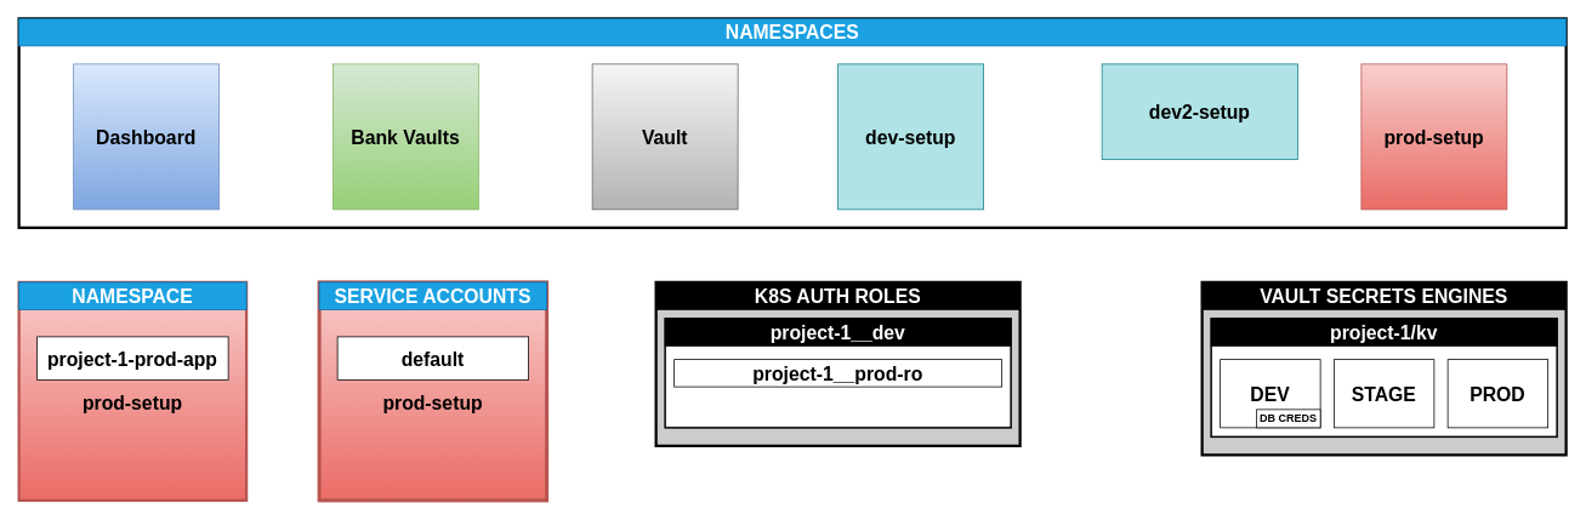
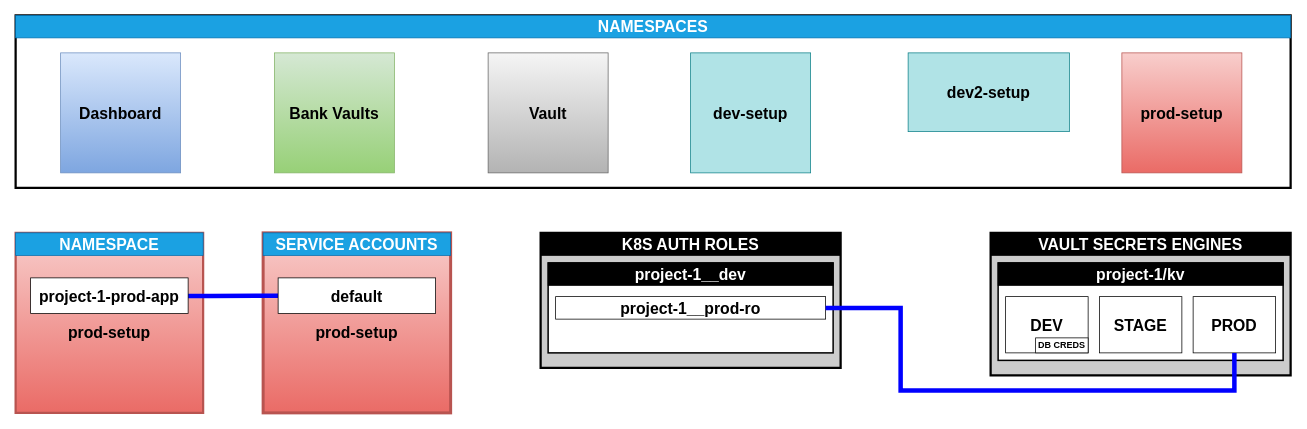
+ <mxCell id="19" style="edgeStyle=orthogonalEdgeStyle;rounded=0;orthogonalLoop=1;jettySize=auto;html=1;exitX=0.998;exitY=0.455;exitDx=0;exitDy=0;entryX=0;entryY=0.5;entryDx=0;entryDy=0;fontSize=21;fontColor=#FFFFFF;strokeWidth=6;exitPerimeter=0;endArrow=none;endFill=0;strokeColor=#0000FF;" parent="1" source="20" target="21" edge="1"><mxGeometry relative="1" as="geometry"><Array as="points"><mxPoint x="250" y="394" /><mxPoint x="280" y="394" /></Array></mxGeometry></mxCell>
+ <mxCell id="22" style="edgeStyle=orthogonalEdgeStyle;rounded=0;orthogonalLoop=1;jettySize=auto;html=1;exitX=1;exitY=0.5;exitDx=0;exitDy=0;entryX=0.5;entryY=1;entryDx=0;entryDy=0;fontSize=21;fontColor=#FFFFFF;endArrow=none;endFill=0;strokeColor=#0000FF;strokeWidth=6;" parent="1" source="18" target="11" edge="1"><mxGeometry relative="1" as="geometry"><Array as="points"><mxPoint x="1200" y="410" /><mxPoint x="1200" y="520" /><mxPoint x="1645" y="520" /></Array></mxGeometry></mxCell>
